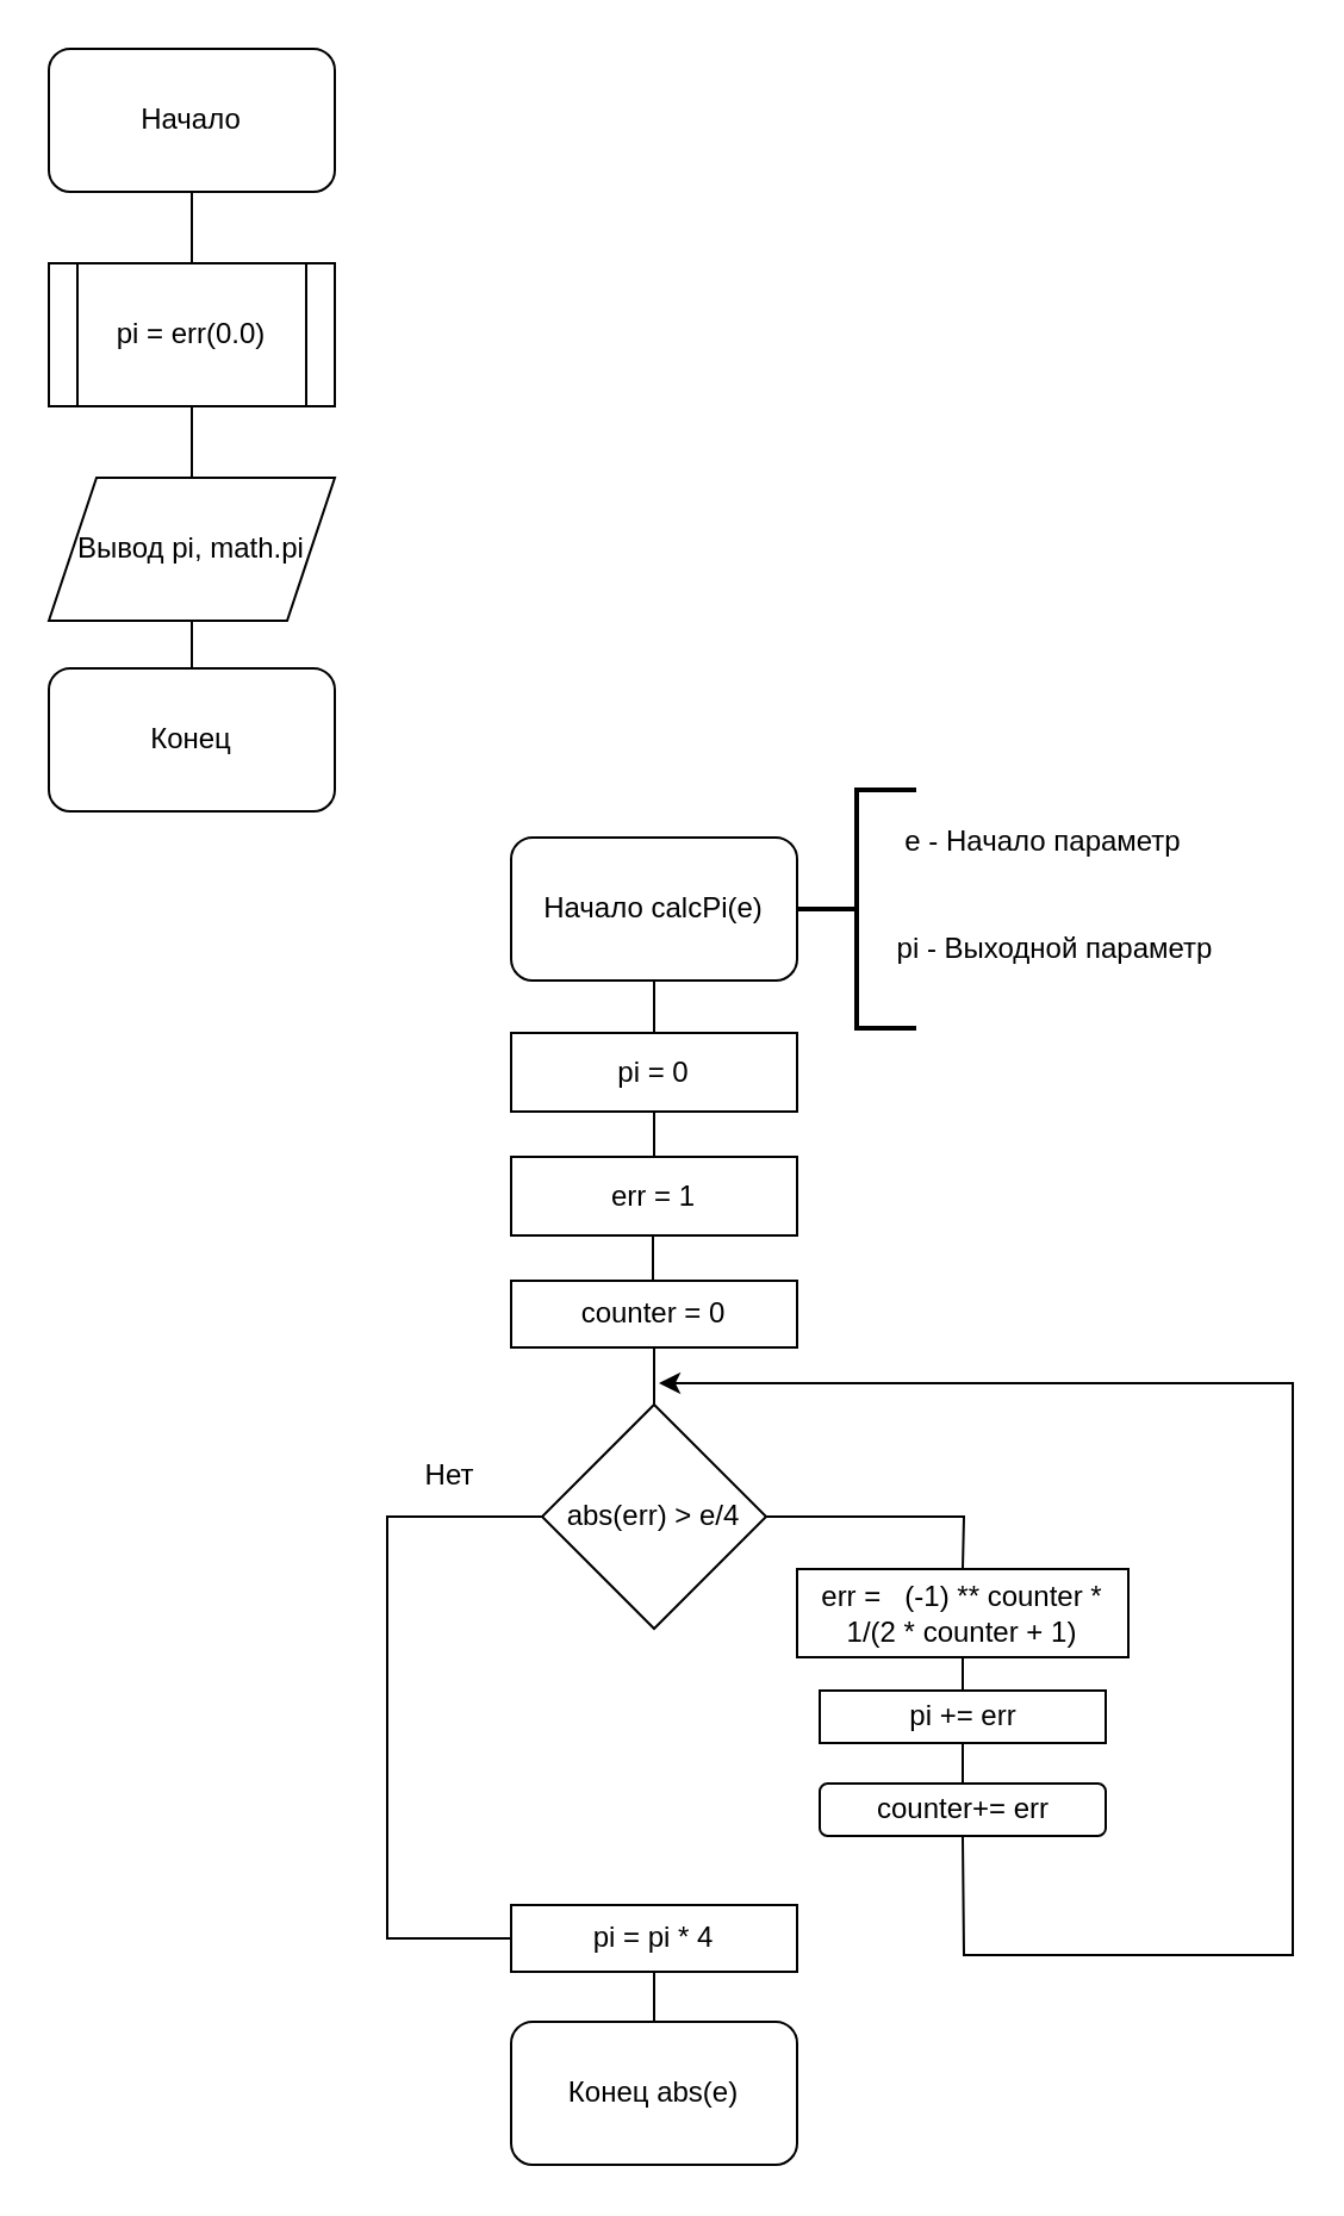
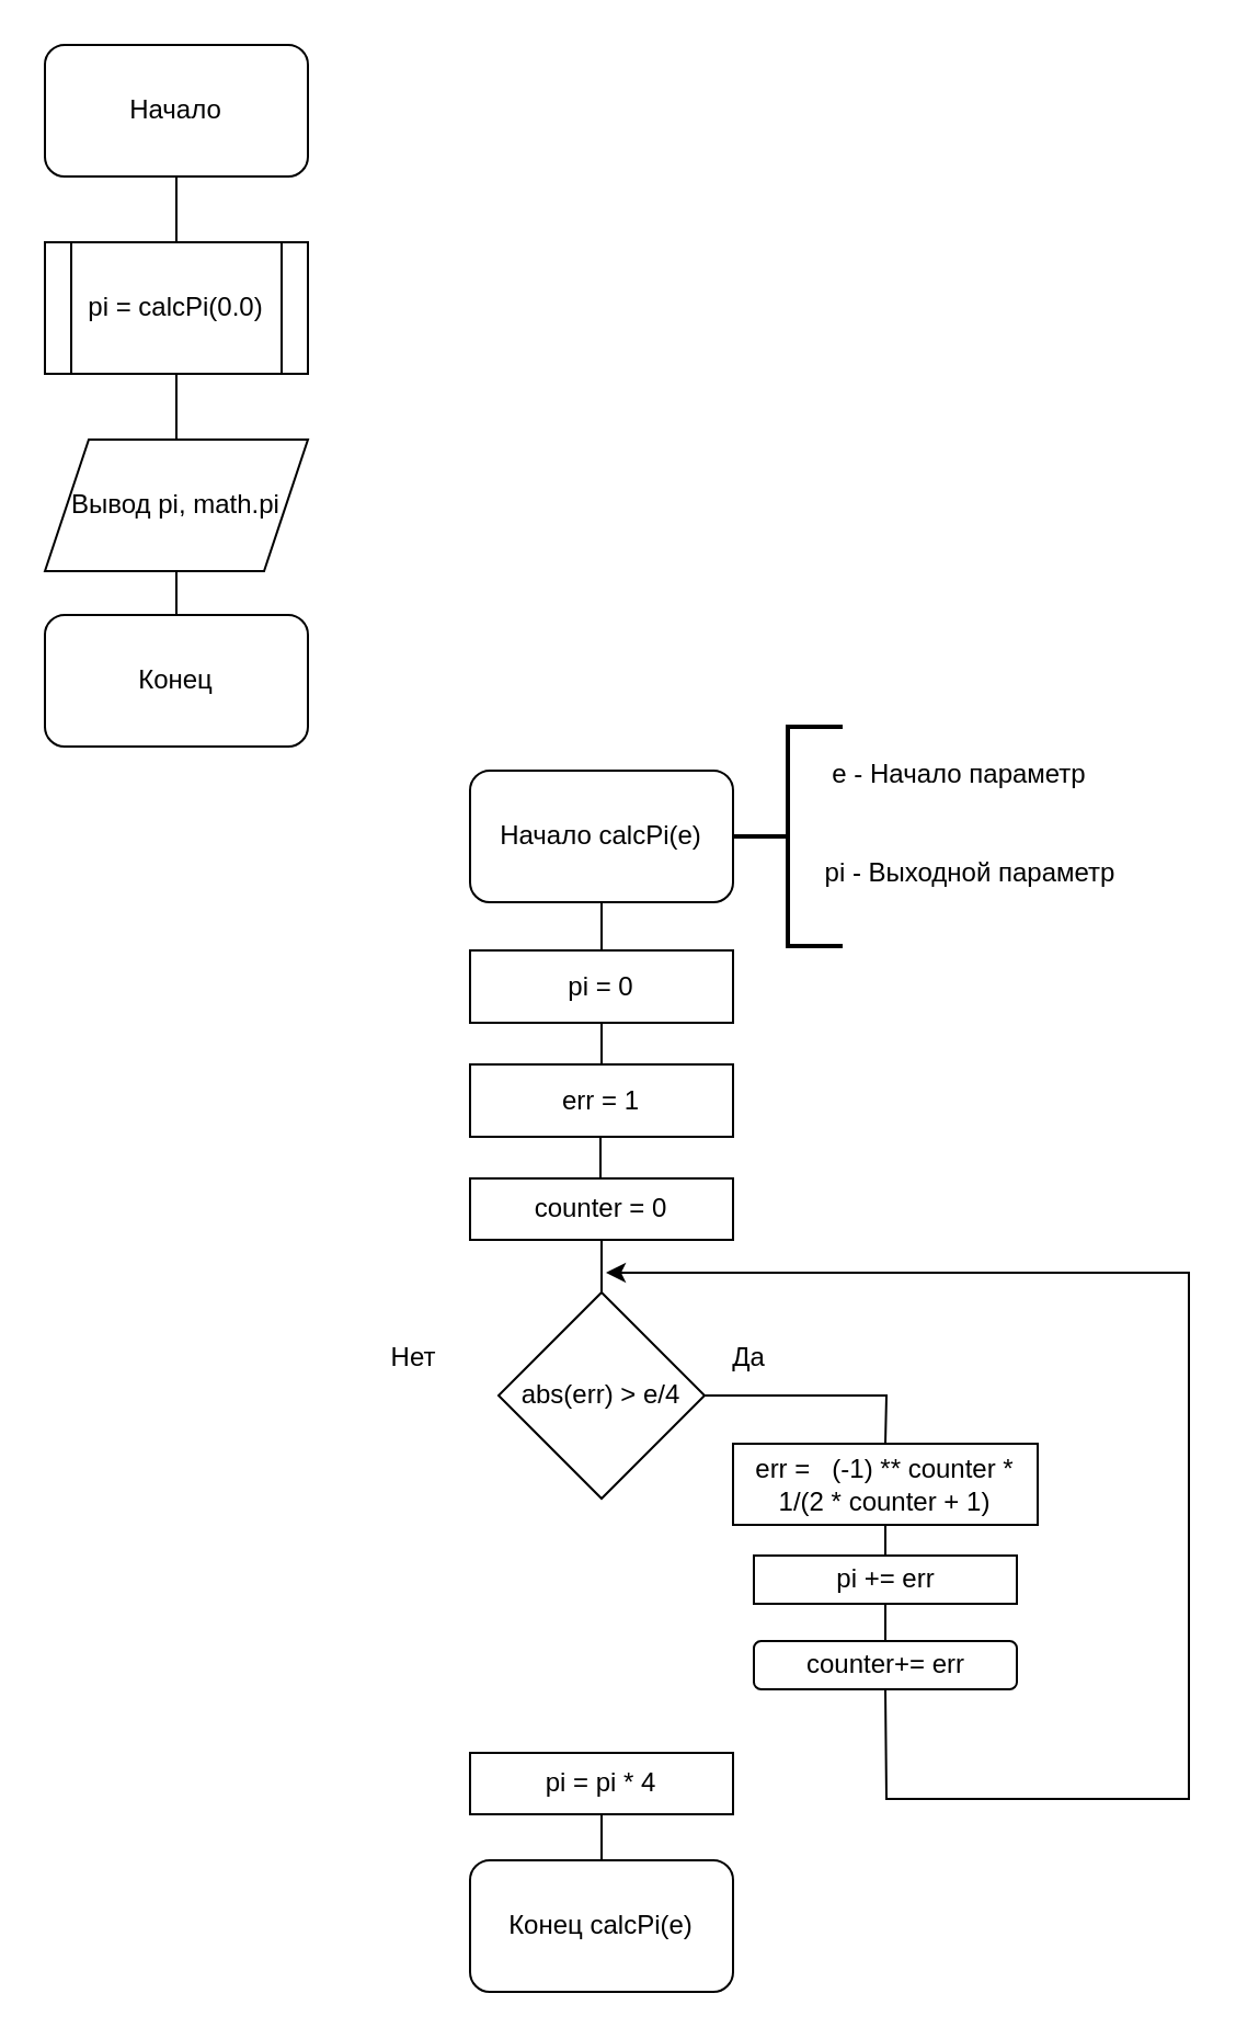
- <mxCell id="4" value="pi = err(0.0)" style="shape=process;whiteSpace=wrap;html=1;backgroundOutline=1;" vertex="1" parent="1"><mxGeometry x="20" y="110" width="120" height="60" as="geometry" /></mxCell>
+ <mxCell id="4" value="pi = calcPi(0.0)" style="shape=process;whiteSpace=wrap;html=1;backgroundOutline=1;" vertex="1" parent="1"><mxGeometry x="20" y="110" width="120" height="60" as="geometry" /></mxCell>
+ <mxCell id="32" value="Да" style="text;html=1;align=center;verticalAlign=middle;resizable=0;points=[];autosize=1;strokeColor=none;fillColor=none;" vertex="1" parent="1"><mxGeometry x="324" y="606" width="33" height="26" as="geometry" /></mxCell>
- <mxCell id="23" value="" style="endArrow=none;html=1;rounded=0;entryX=0;entryY=0.5;entryDx=0;entryDy=0;exitX=0;exitY=0.5;exitDx=0;exitDy=0;" edge="1" parent="1" source="20" target="21"><mxGeometry width="50" height="50" relative="1" as="geometry"><mxPoint x="164" y="790" as="sourcePoint" /><mxPoint x="204" y="636" as="targetPoint" /><Array as="points"><mxPoint x="162" y="813" /><mxPoint x="162" y="636" /></Array></mxGeometry></mxCell>
- <mxCell id="12" value="Конец abs(e)" style="rounded=1;whiteSpace=wrap;html=1;" vertex="1" parent="1"><mxGeometry x="214" y="848" width="120" height="60" as="geometry" /></mxCell>
+ <mxCell id="12" value="Конец calcPi(e)" style="rounded=1;whiteSpace=wrap;html=1;" vertex="1" parent="1"><mxGeometry x="214" y="848" width="120" height="60" as="geometry" /></mxCell>
